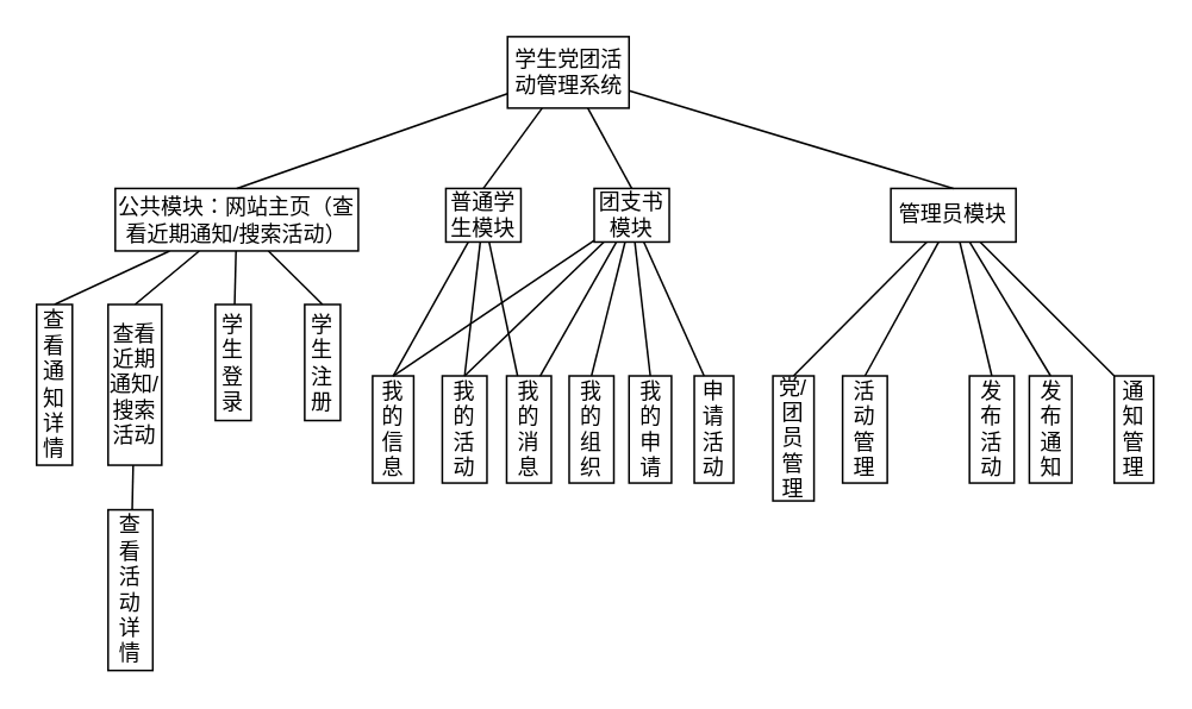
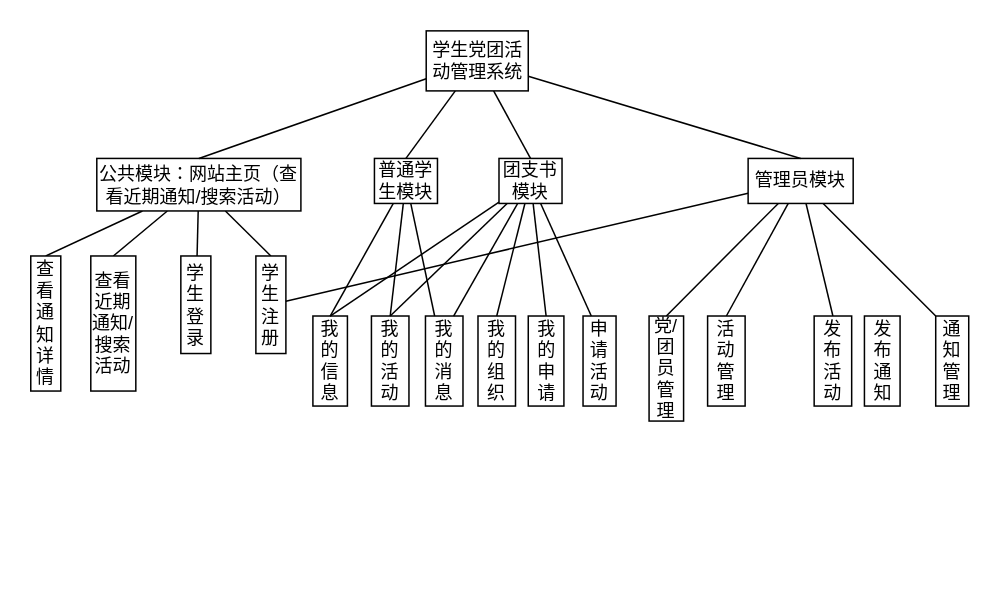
- <mxCell id="22" style="edgeStyle=none;rounded=0;orthogonalLoop=1;jettySize=auto;html=1;entryX=0.5;entryY=0;entryDx=0;entryDy=0;startArrow=none;startFill=0;endArrow=none;endFill=0;" edge="1" parent="1" source="24" target="39"><mxGeometry relative="1" as="geometry" /></mxCell>
+ <mxCell id="22" style="edgeStyle=none;rounded=0;orthogonalLoop=1;jettySize=auto;html=1;startArrow=none;startFill=0;endArrow=none;endFill=0;" edge="1" parent="1" source="24" target="12"><mxGeometry relative="1" as="geometry" /></mxCell>
- <mxCell id="7" style="edgeStyle=none;rounded=0;orthogonalLoop=1;jettySize=auto;html=1;startArrow=none;startFill=0;endArrow=none;endFill=0;" edge="1" parent="1" source="8" target="10"><mxGeometry relative="1" as="geometry" /></mxCell>
- <mxCell id="10" value="查看活动详情" style="rounded=0;whiteSpace=wrap;html=1;" parent="1" vertex="1"><mxGeometry x="60" y="285" width="25" height="90" as="geometry" /></mxCell>
